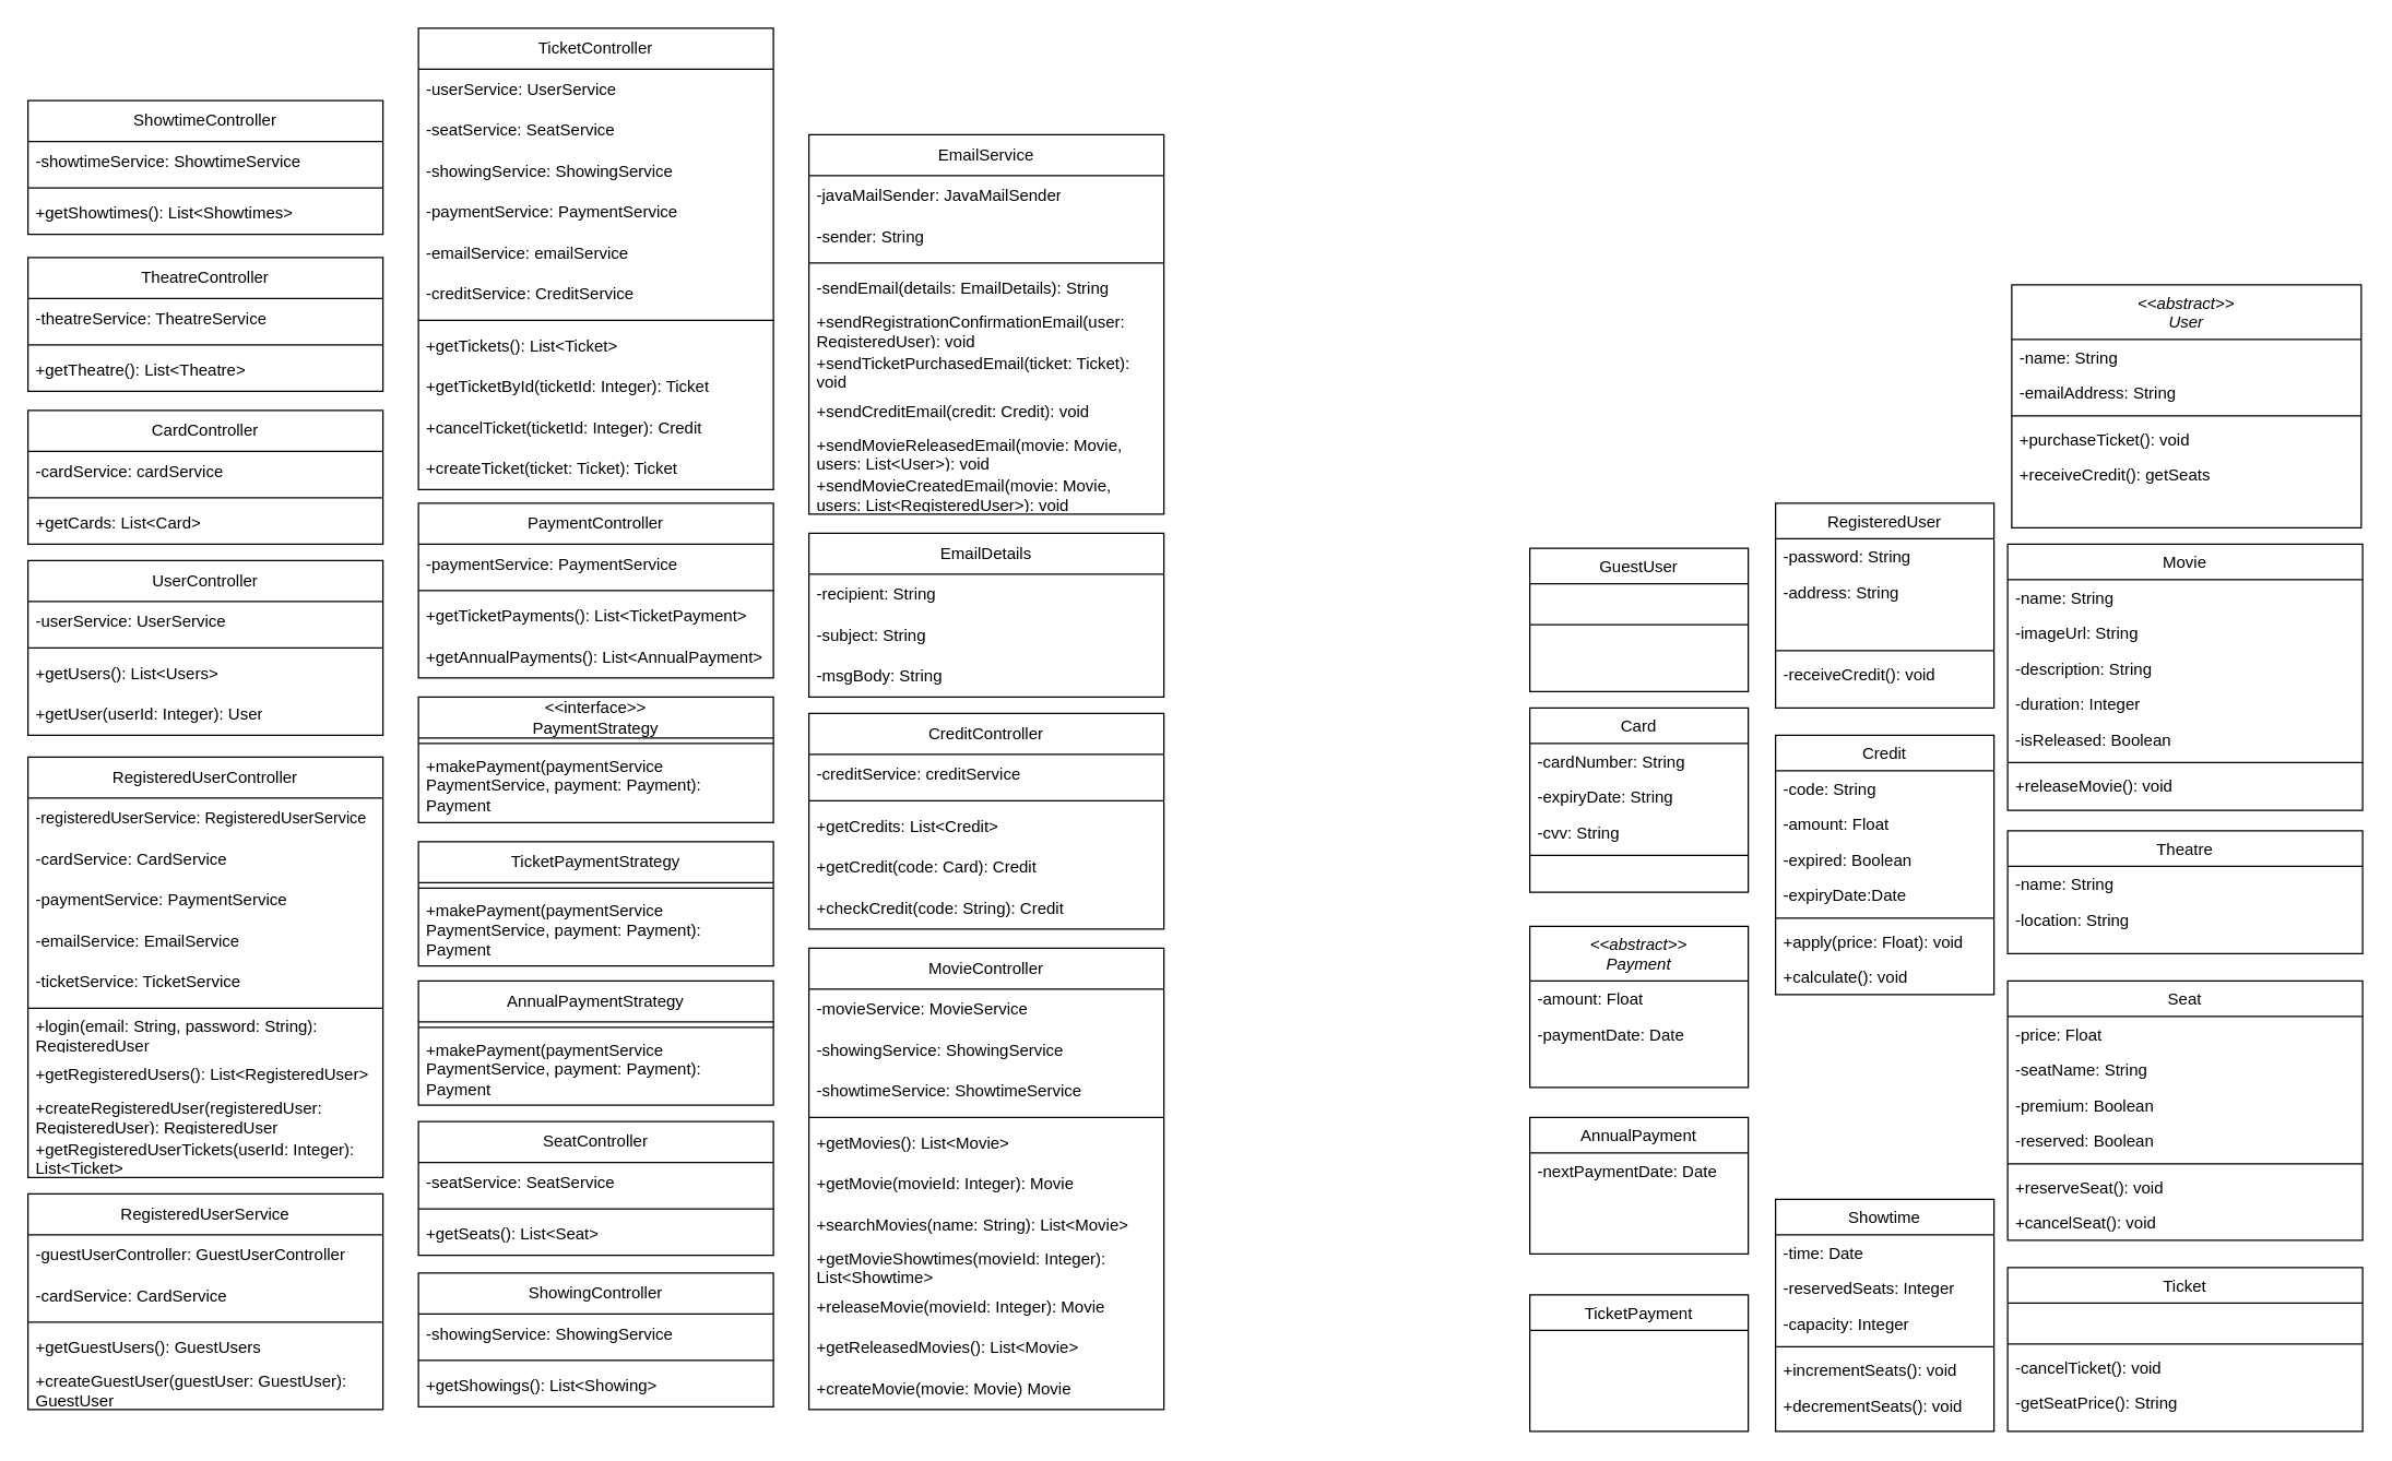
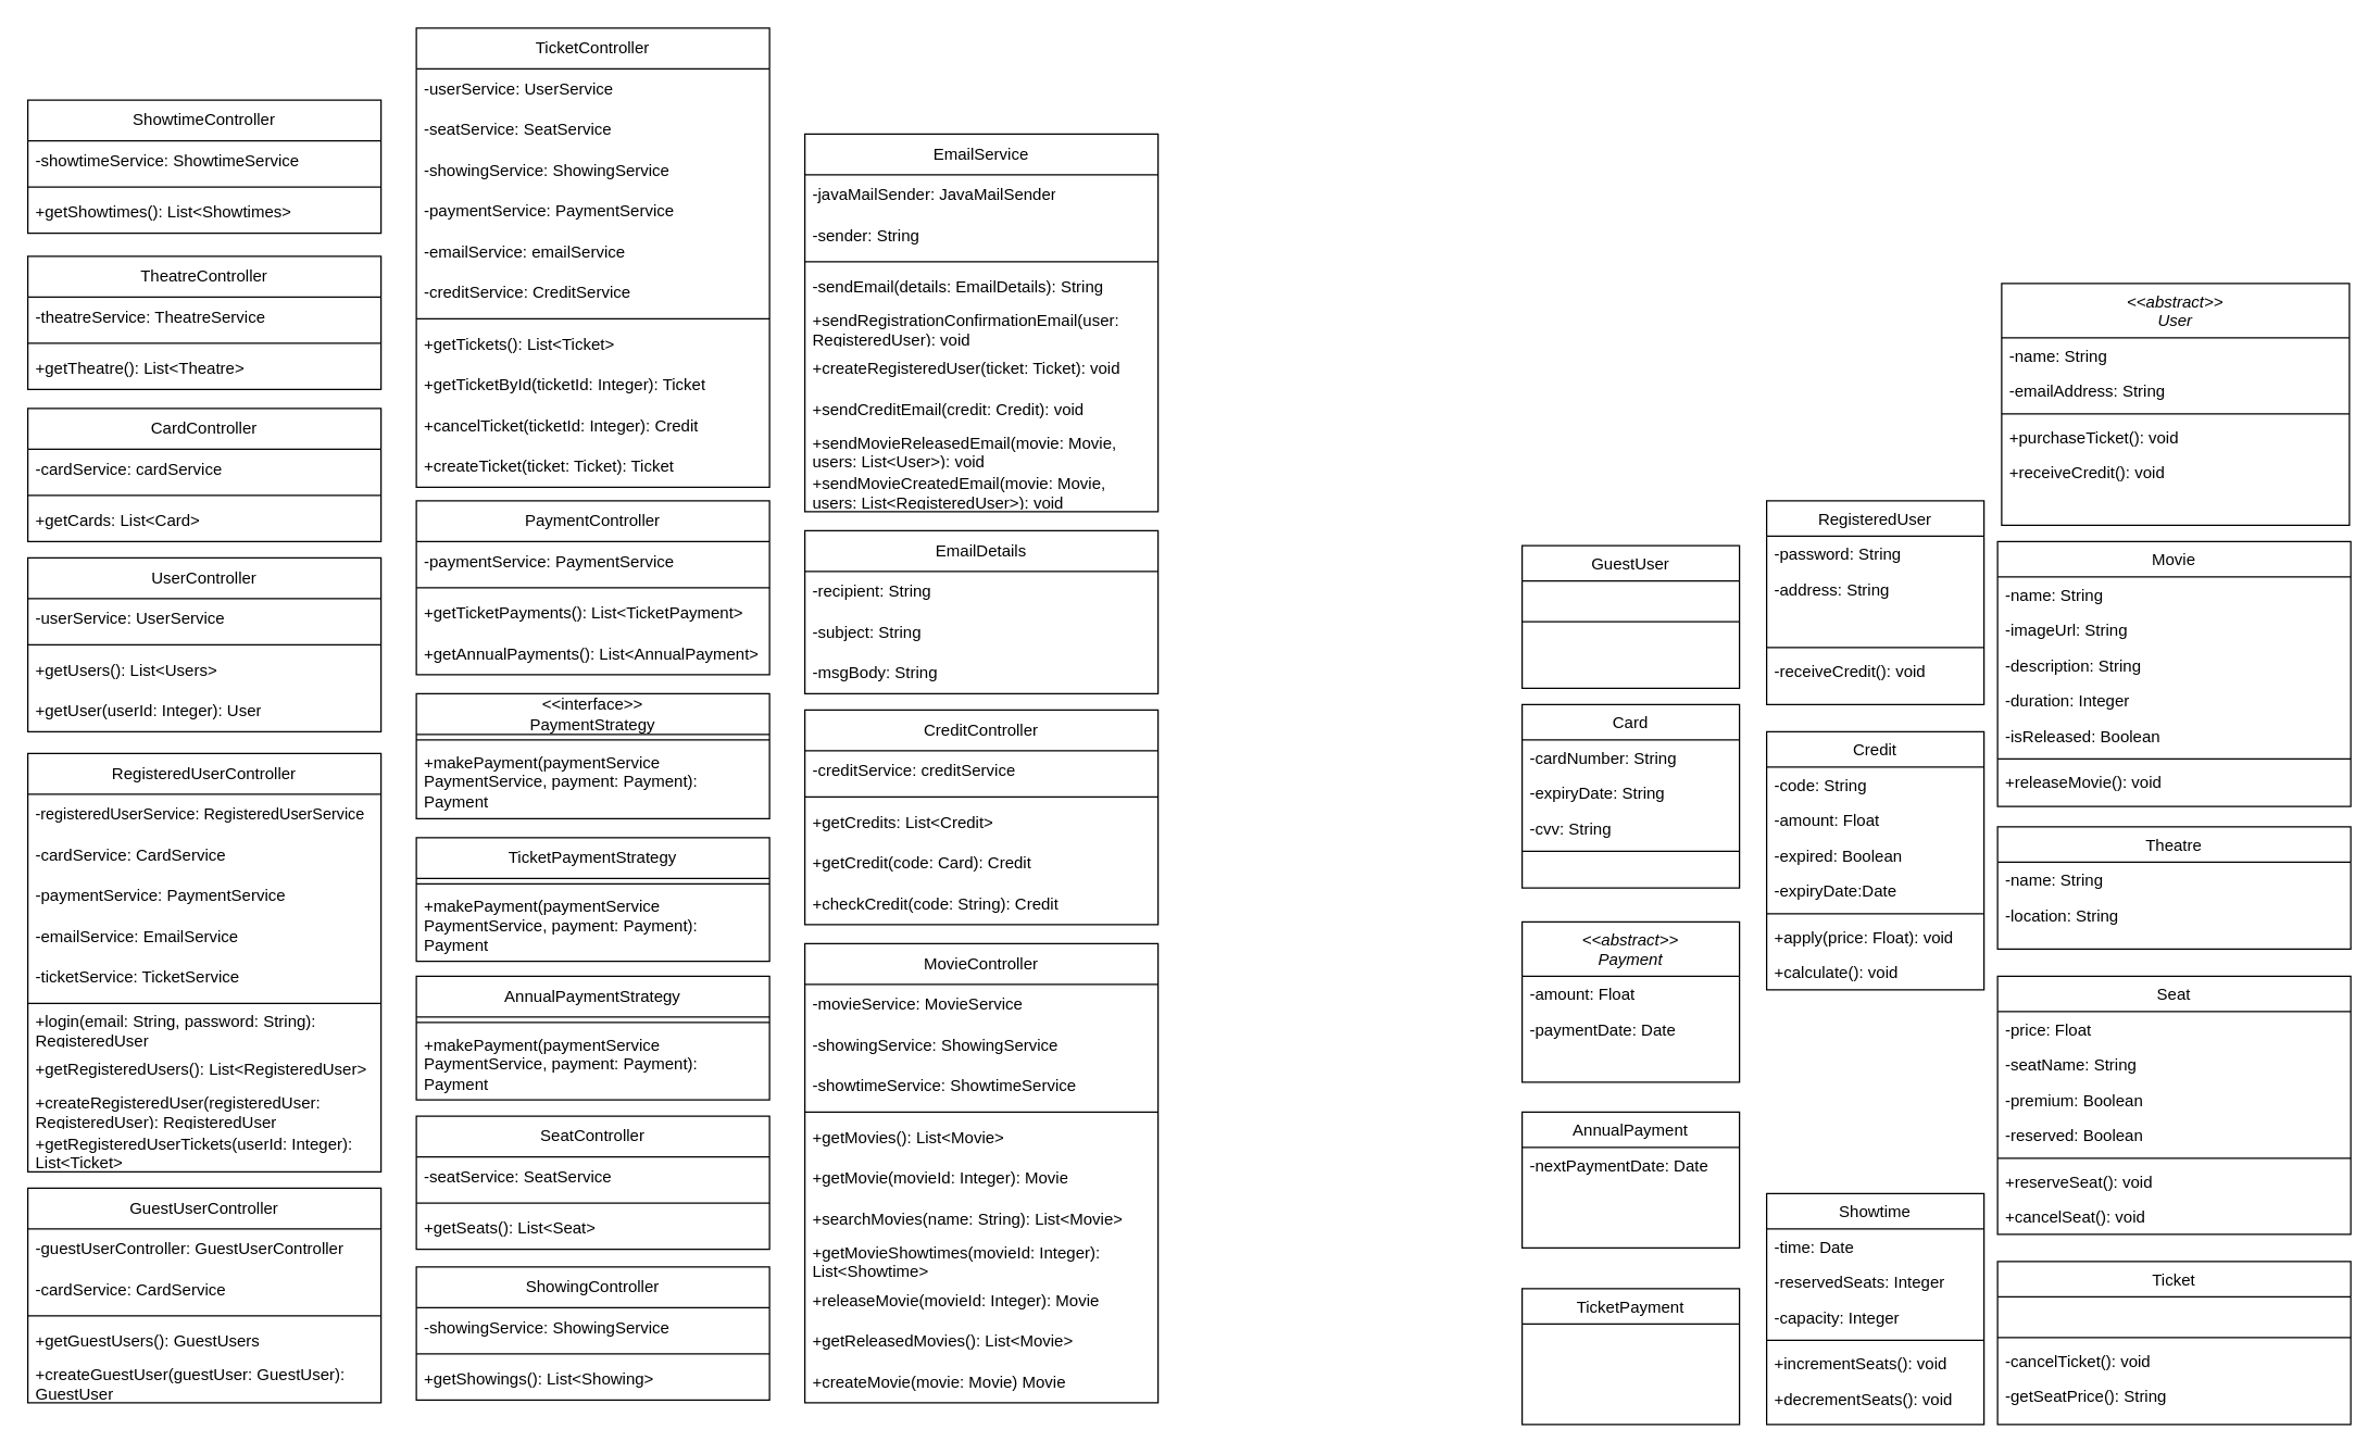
- <mxCell id="75" value="+sendTicketPurchasedEmail(ticket: Ticket): void" style="text;strokeColor=none;fillColor=none;align=left;verticalAlign=middle;spacingLeft=4;spacingRight=4;overflow=hidden;points=[[0,0.5],[1,0.5]];portConstraint=eastwest;rotatable=0;whiteSpace=wrap;html=1;" vertex="1" parent="69"><mxGeometry y="158" width="260" height="30" as="geometry" /></mxCell>
+ <mxCell id="75" value="+createRegisteredUser(ticket: Ticket): void" style="text;strokeColor=none;fillColor=none;align=left;verticalAlign=middle;spacingLeft=4;spacingRight=4;overflow=hidden;points=[[0,0.5],[1,0.5]];portConstraint=eastwest;rotatable=0;whiteSpace=wrap;html=1;" vertex="1" parent="69"><mxGeometry y="158" width="260" height="30" as="geometry" /></mxCell>
- <mxCell id="40" value="+receiveCredit(): getSeats" style="text;align=left;verticalAlign=top;spacingLeft=4;spacingRight=4;overflow=hidden;rotatable=0;points=[[0,0.5],[1,0.5]];portConstraint=eastwest;rounded=0;" parent="35" vertex="1"><mxGeometry y="126" width="256" height="26" as="geometry" /></mxCell>
+ <mxCell id="40" value="+receiveCredit(): void" style="text;align=left;verticalAlign=top;spacingLeft=4;spacingRight=4;overflow=hidden;rotatable=0;points=[[0,0.5],[1,0.5]];portConstraint=eastwest;rounded=0;" parent="35" vertex="1"><mxGeometry y="126" width="256" height="26" as="geometry" /></mxCell>
- <mxCell id="163" value="RegisteredUserService" style="swimlane;fontStyle=0;childLayout=stackLayout;horizontal=1;startSize=30;horizontalStack=0;resizeParent=1;resizeParentMax=0;resizeLast=0;collapsible=1;marginBottom=0;whiteSpace=wrap;html=1;" vertex="1" parent="1"><mxGeometry x="20" y="874" width="260" height="158" as="geometry" /></mxCell>
+ <mxCell id="163" value="GuestUserController" style="swimlane;fontStyle=0;childLayout=stackLayout;horizontal=1;startSize=30;horizontalStack=0;resizeParent=1;resizeParentMax=0;resizeLast=0;collapsible=1;marginBottom=0;whiteSpace=wrap;html=1;" vertex="1" parent="1"><mxGeometry x="20" y="874" width="260" height="158" as="geometry" /></mxCell>
